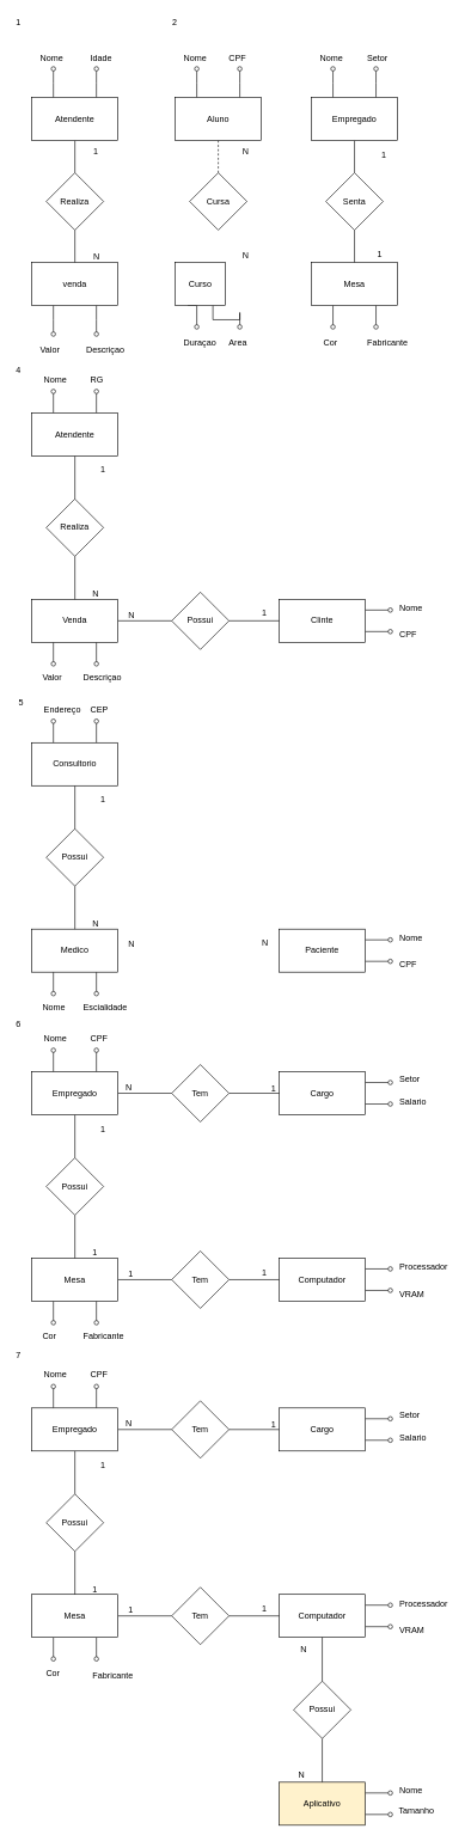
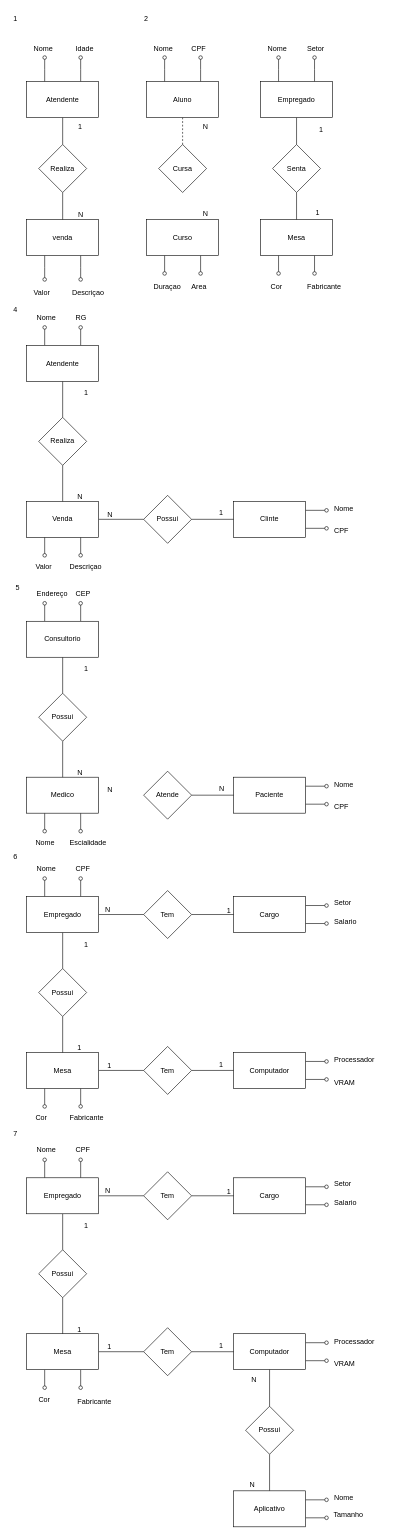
- <mxCell id="23" value="Curso" style="rounded=0;whiteSpace=wrap;html=1;" vertex="1" parent="1"><mxGeometry x="244" y="365" width="70" height="60" as="geometry" /></mxCell>
+ <mxCell id="23" value="Curso" style="rounded=0;whiteSpace=wrap;html=1;" vertex="1" parent="1"><mxGeometry x="244" y="365" width="120" height="60" as="geometry" /></mxCell>
+ <mxCell id="84" value="Atende" style="rhombus;whiteSpace=wrap;html=1;" vertex="1" parent="1"><mxGeometry x="239" y="1285" width="80" height="80" as="geometry" /></mxCell>
+ <mxCell id="83" style="edgeStyle=orthogonalEdgeStyle;rounded=0;orthogonalLoop=1;jettySize=auto;html=1;exitX=1;exitY=0.5;exitDx=0;exitDy=0;entryX=0;entryY=0.5;entryDx=0;entryDy=0;endArrow=none;endFill=0;" edge="1" parent="1" source="84" target="77"><mxGeometry relative="1" as="geometry" /></mxCell>
- <mxCell id="166" value="Aplicativo" style="rounded=0;whiteSpace=wrap;html=1;fillColor=#fff2cc;" vertex="1" parent="1"><mxGeometry x="389" y="2485" width="120" height="60" as="geometry" /></mxCell>
+ <mxCell id="166" value="Aplicativo" style="rounded=0;whiteSpace=wrap;html=1;" vertex="1" parent="1"><mxGeometry x="389" y="2485" width="120" height="60" as="geometry" /></mxCell>
